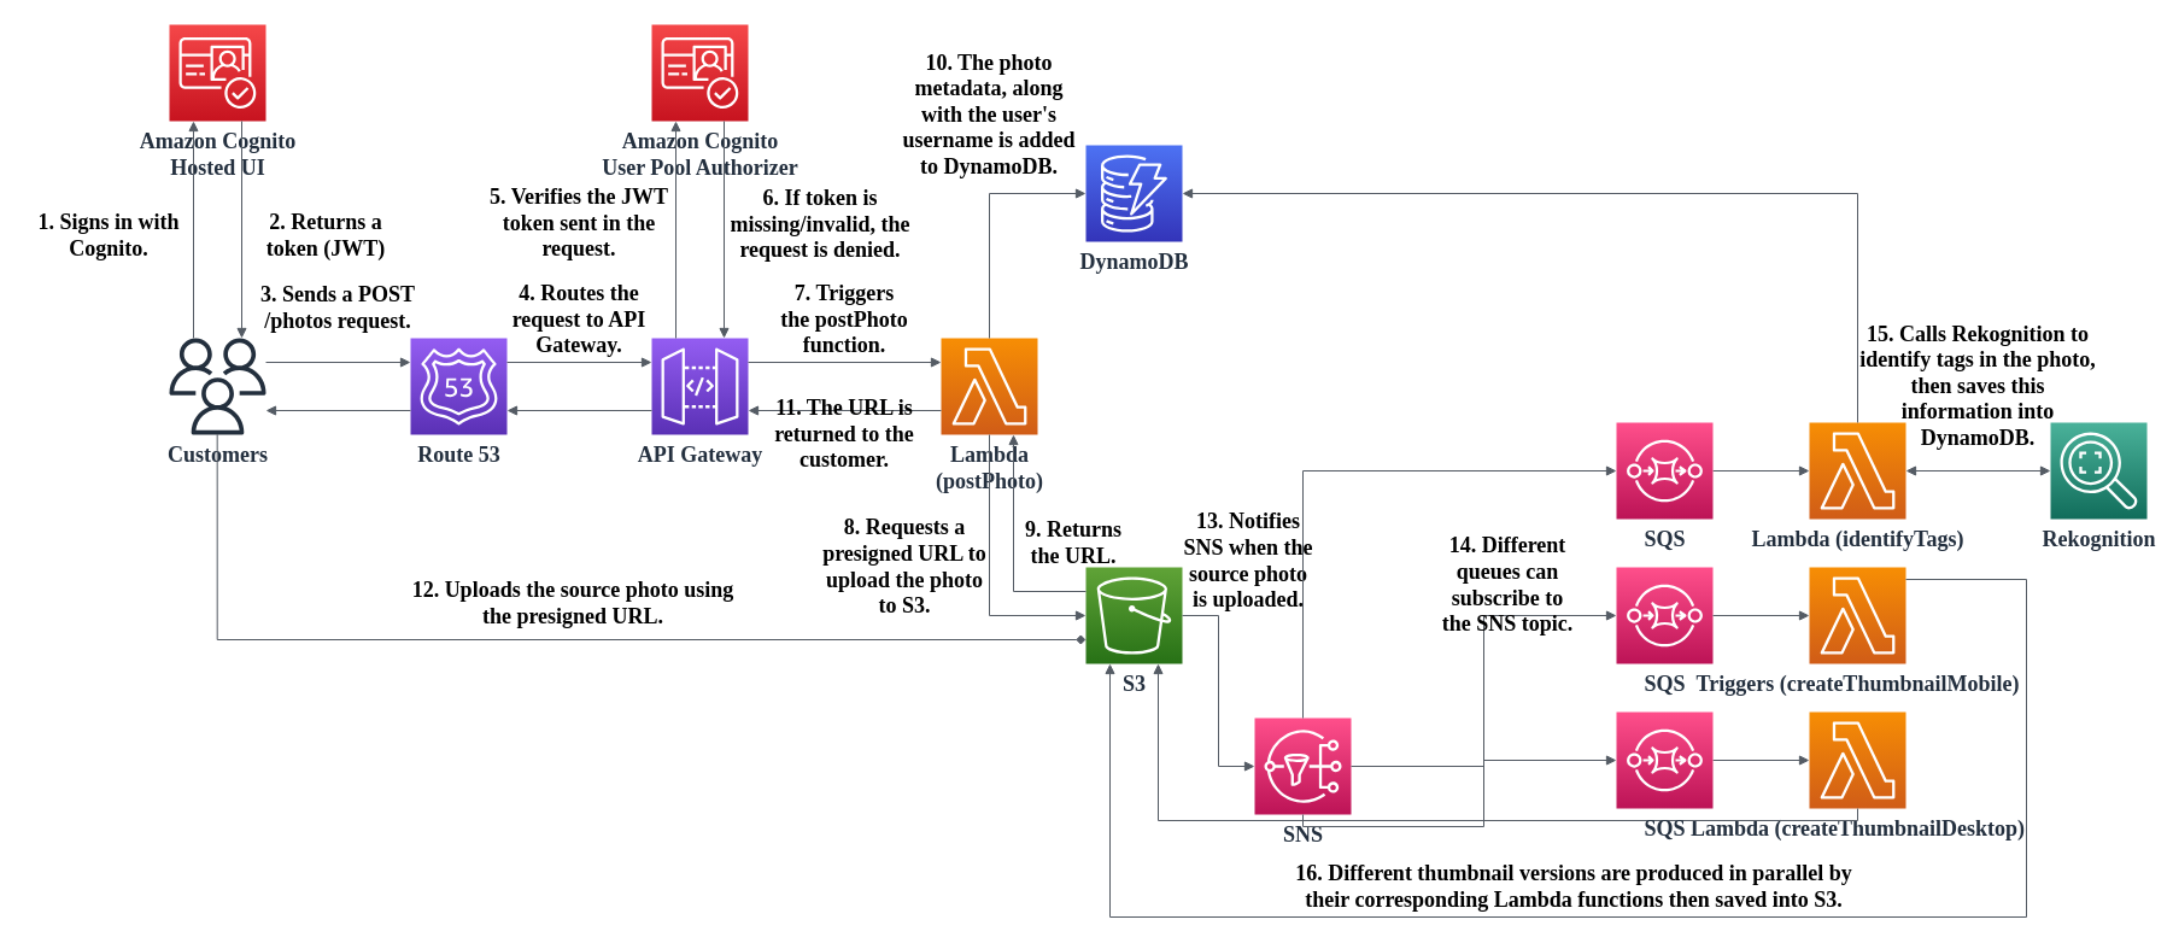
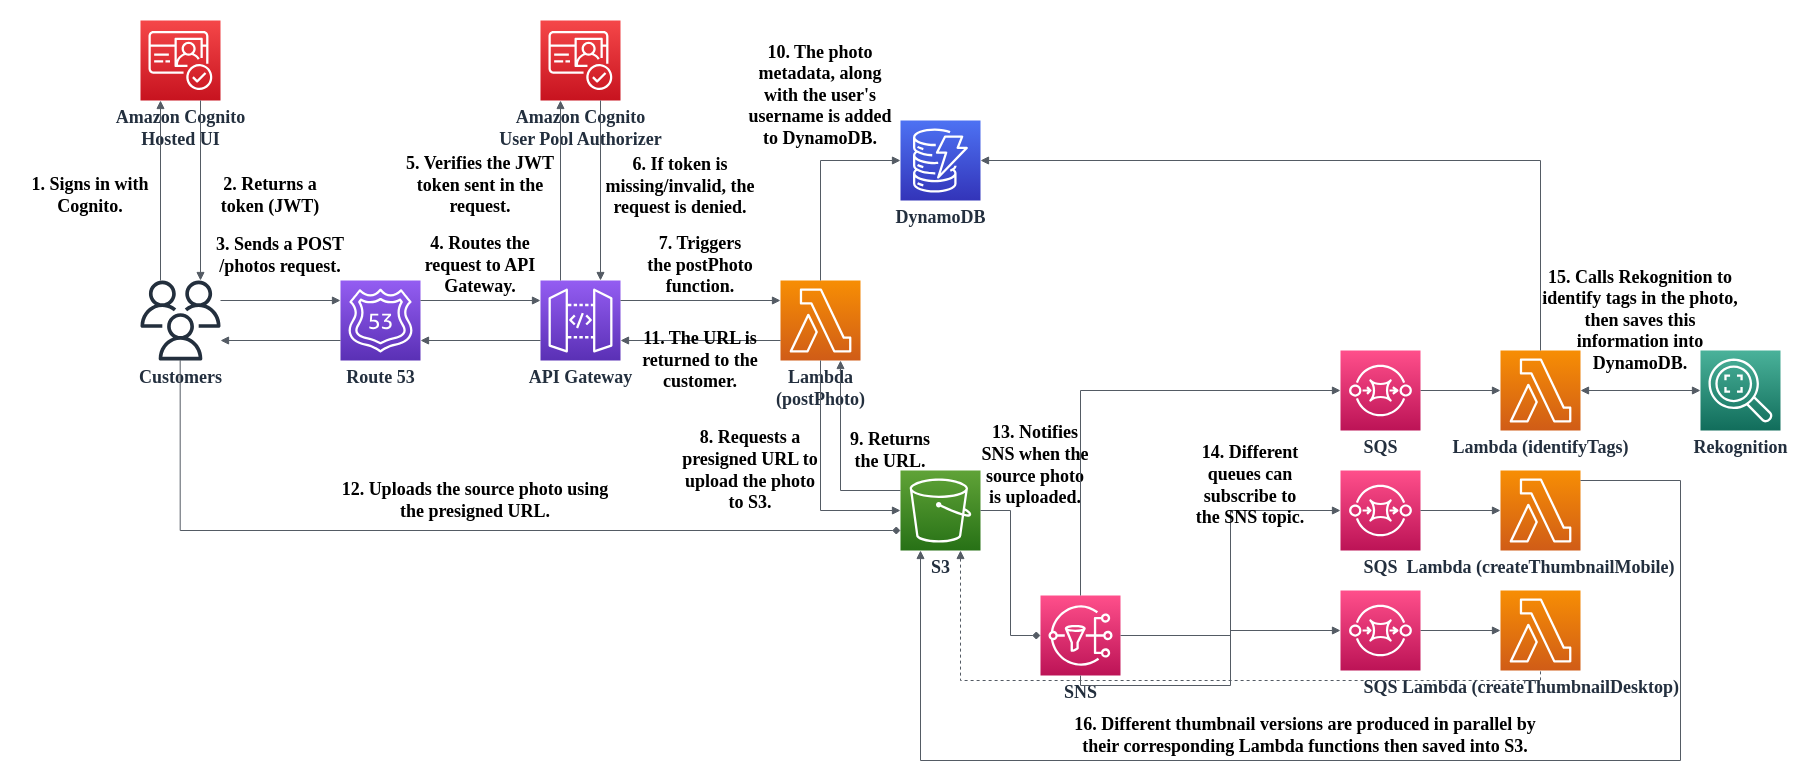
- <mxCell id="10" value="Triggers (createThumbnailMobile)" style="sketch=0;points=[[0,0,0],[0.25,0,0],[0.5,0,0],[0.75,0,0],[1,0,0],[0,1,0],[0.25,1,0],[0.5,1,0],[0.75,1,0],[1,1,0],[0,0.25,0],[0,0.5,0],[0,0.75,0],[1,0.25,0],[1,0.5,0],[1,0.75,0]];outlineConnect=0;fontColor=#232F3E;gradientColor=#F78E04;gradientDirection=north;fillColor=#D05C17;strokeColor=#ffffff;dashed=0;verticalLabelPosition=bottom;verticalAlign=top;align=center;html=1;fontSize=18;fontStyle=1;aspect=fixed;shape=mxgraph.aws4.resourceIcon;resIcon=mxgraph.aws4.lambda;fontFamily=calibri;" vertex="1" parent="1"><mxGeometry x="1500" y="470" width="80" height="80" as="geometry" /></mxCell>
+ <mxCell id="10" value="Lambda (createThumbnailMobile)" style="sketch=0;points=[[0,0,0],[0.25,0,0],[0.5,0,0],[0.75,0,0],[1,0,0],[0,1,0],[0.25,1,0],[0.5,1,0],[0.75,1,0],[1,1,0],[0,0.25,0],[0,0.5,0],[0,0.75,0],[1,0.25,0],[1,0.5,0],[1,0.75,0]];outlineConnect=0;fontColor=#232F3E;gradientColor=#F78E04;gradientDirection=north;fillColor=#D05C17;strokeColor=#ffffff;dashed=0;verticalLabelPosition=bottom;verticalAlign=top;align=center;html=1;fontSize=18;fontStyle=1;aspect=fixed;shape=mxgraph.aws4.resourceIcon;resIcon=mxgraph.aws4.lambda;fontFamily=calibri;" vertex="1" parent="1"><mxGeometry x="1500" y="470" width="80" height="80" as="geometry" /></mxCell>
- <mxCell id="18" value="" style="edgeStyle=orthogonalEdgeStyle;html=1;endArrow=block;elbow=vertical;startArrow=none;endFill=1;strokeColor=#545B64;rounded=0;exitX=1;exitY=0.5;exitDx=0;exitDy=0;exitPerimeter=0;fontFamily=calibri;fontStyle=1;fontSize=18;entryX=0;entryY=0.5;entryDx=0;entryDy=0;entryPerimeter=0;" edge="1" parent="1" source="8" target="40"><mxGeometry width="100" relative="1" as="geometry"><mxPoint x="990" y="479.9" as="sourcePoint" /><mxPoint x="1100" y="480" as="targetPoint" /></mxGeometry></mxCell>
+ <mxCell id="18" value="" style="edgeStyle=orthogonalEdgeStyle;html=1;endArrow=diamond;elbow=vertical;startArrow=none;endFill=1;strokeColor=#545B64;rounded=0;exitX=1;exitY=0.5;exitDx=0;exitDy=0;exitPerimeter=0;fontFamily=calibri;fontStyle=1;fontSize=18;entryX=0;entryY=0.5;entryDx=0;entryDy=0;entryPerimeter=0;" edge="1" parent="1" source="8" target="40"><mxGeometry width="100" relative="1" as="geometry"><mxPoint x="990" y="479.9" as="sourcePoint" /><mxPoint x="1100" y="480" as="targetPoint" /></mxGeometry></mxCell>
- <mxCell id="50" value="" style="edgeStyle=orthogonalEdgeStyle;html=1;endArrow=none;elbow=vertical;startArrow=block;startFill=1;strokeColor=#545B64;rounded=0;entryX=0.5;entryY=1;entryDx=0;entryDy=0;entryPerimeter=0;exitX=0.75;exitY=1;exitDx=0;exitDy=0;exitPerimeter=0;fontFamily=calibri;fontStyle=1;fontSize=18;" edge="1" parent="1" source="8" target="44"><mxGeometry width="100" relative="1" as="geometry"><mxPoint x="1210" y="540" as="sourcePoint" /><mxPoint x="1310" y="540" as="targetPoint" /><Array as="points"><mxPoint x="960" y="680" /><mxPoint x="1540" y="680" /></Array></mxGeometry></mxCell>
+ <mxCell id="50" value="" style="edgeStyle=orthogonalEdgeStyle;html=1;endArrow=none;elbow=vertical;startArrow=block;startFill=1;strokeColor=#545B64;rounded=0;entryX=0.5;entryY=1;entryDx=0;entryDy=0;entryPerimeter=0;exitX=0.75;exitY=1;exitDx=0;exitDy=0;exitPerimeter=0;fontFamily=calibri;fontStyle=1;fontSize=18;dashed=1;" edge="1" parent="1" source="8" target="44"><mxGeometry width="100" relative="1" as="geometry"><mxPoint x="1210" y="540" as="sourcePoint" /><mxPoint x="1310" y="540" as="targetPoint" /><Array as="points"><mxPoint x="960" y="680" /><mxPoint x="1540" y="680" /></Array></mxGeometry></mxCell>
